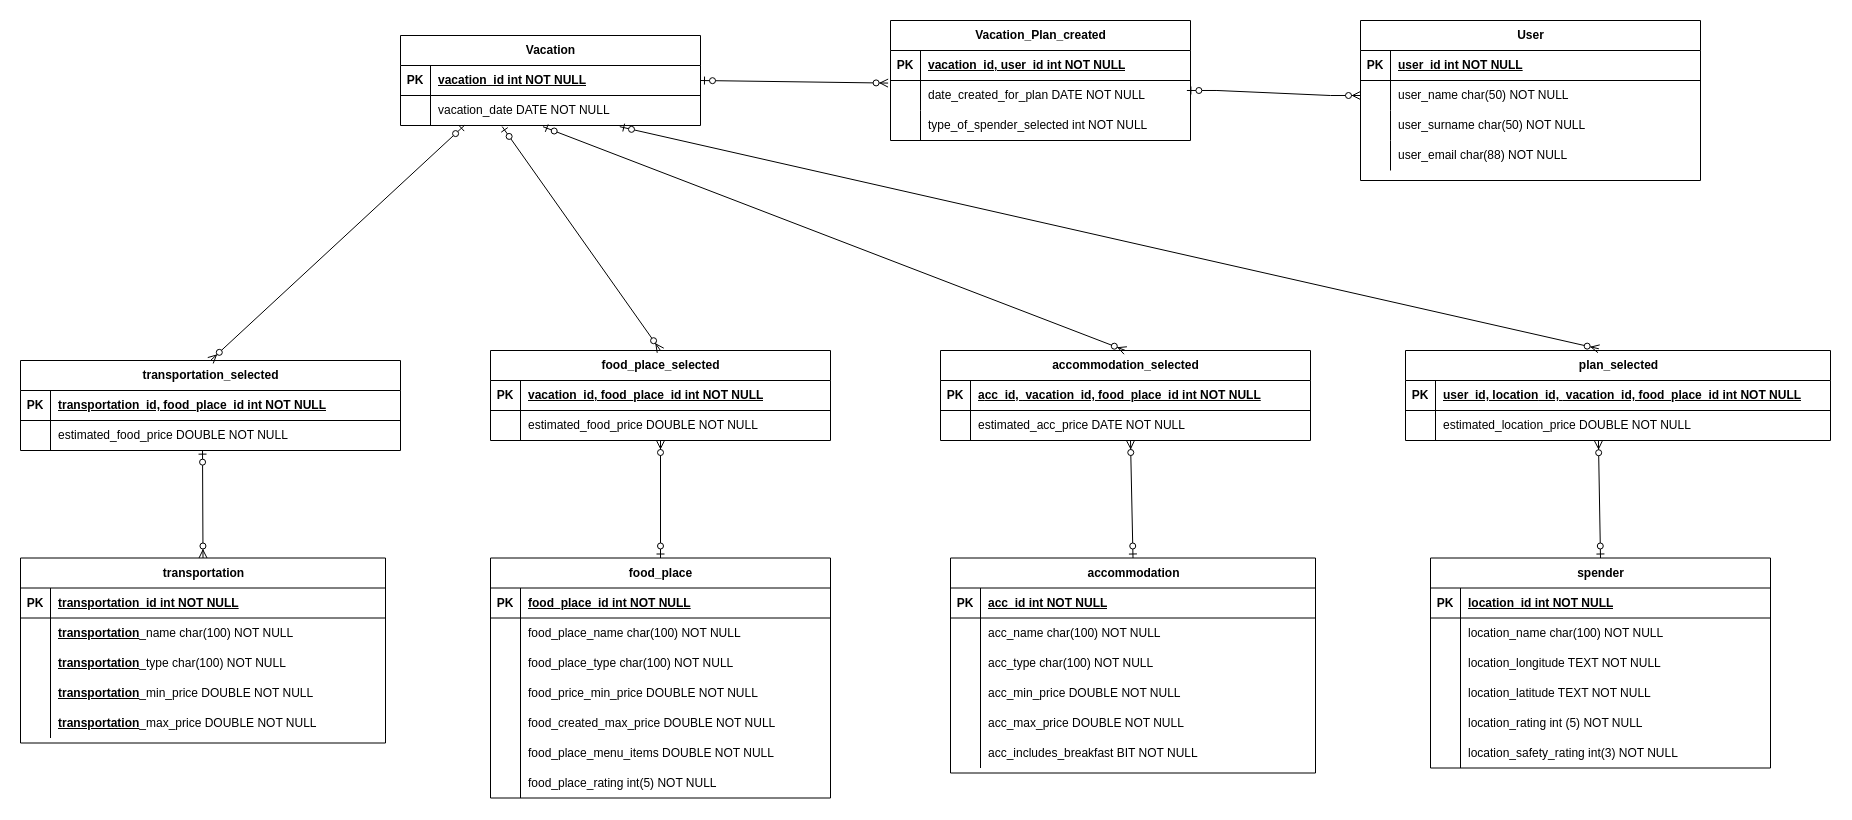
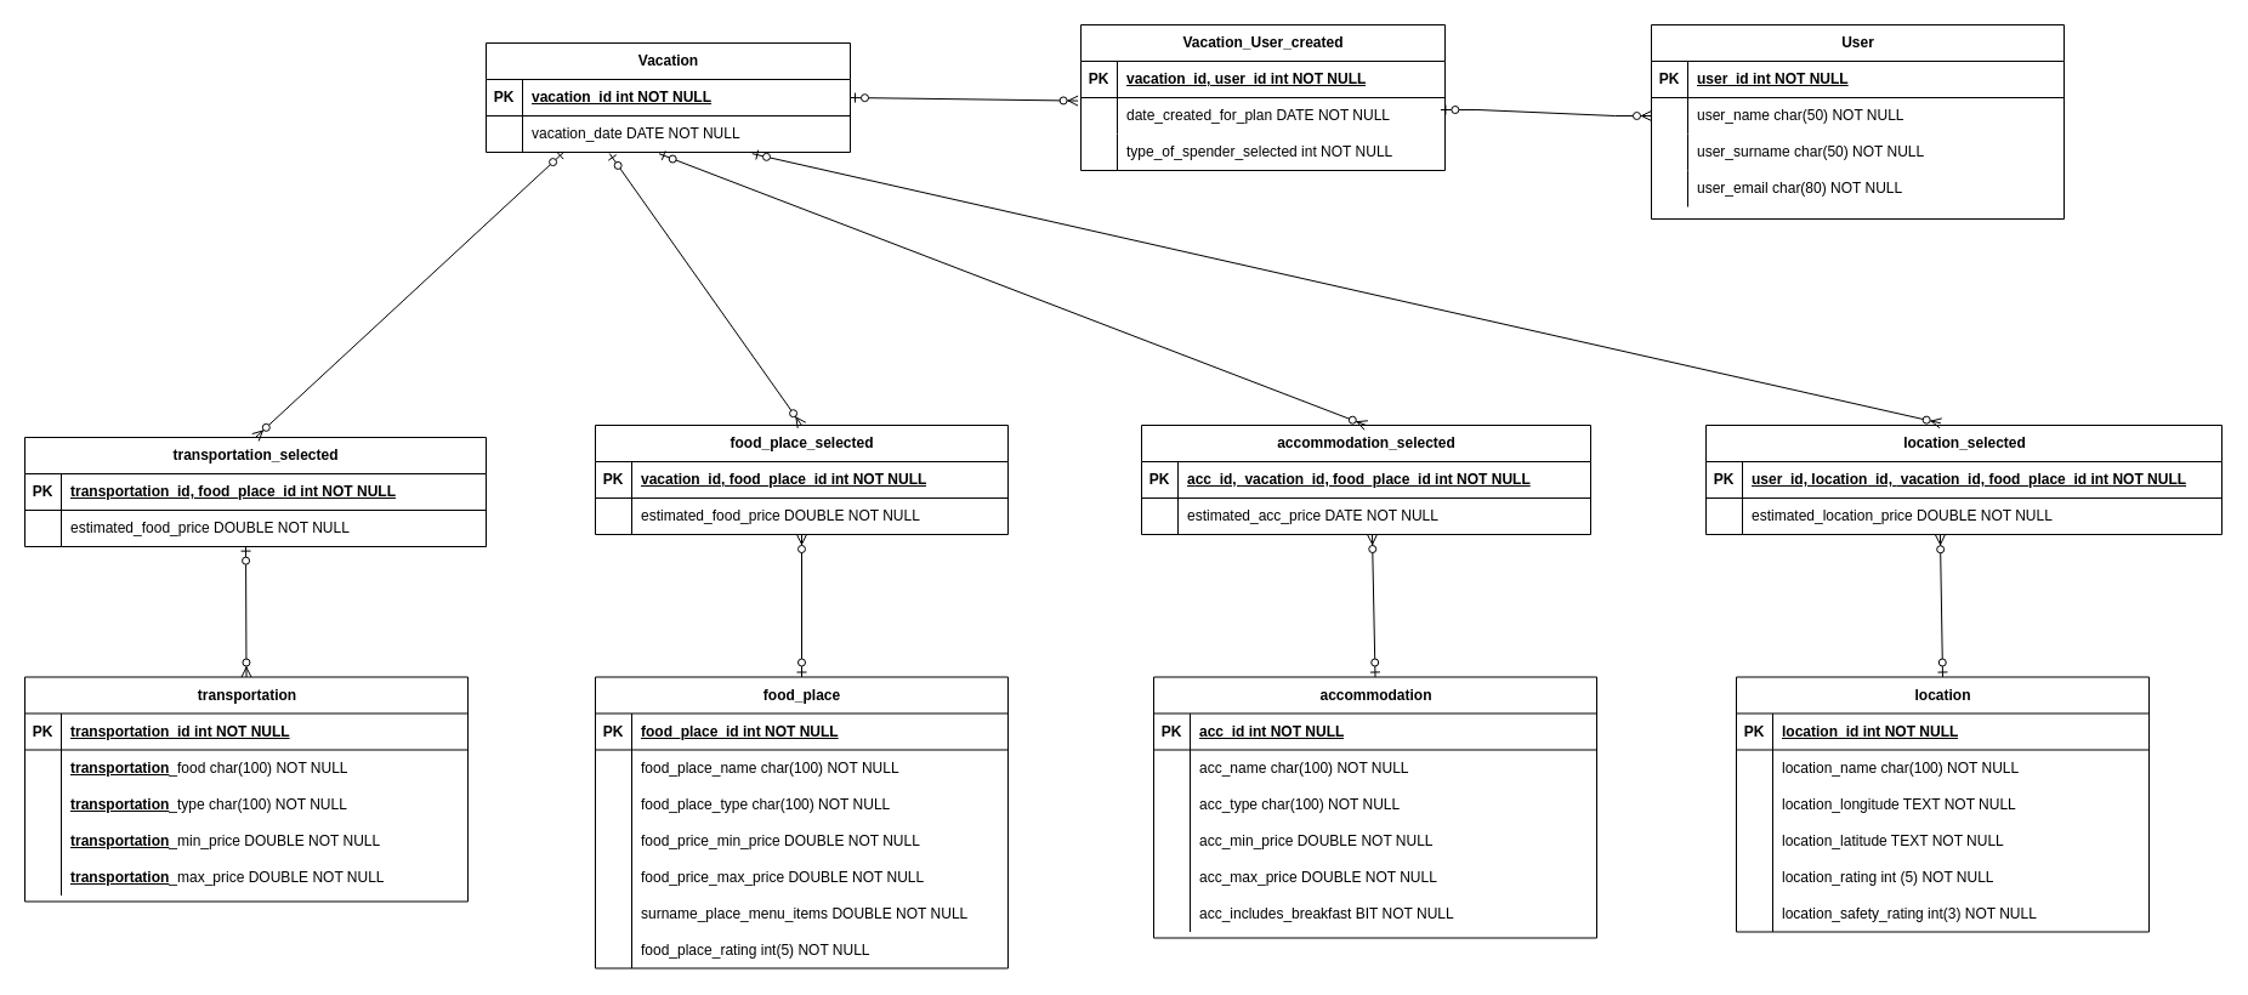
- <mxCell id="126" value="Vacation_Plan_created" style="shape=table;startSize=30;container=1;collapsible=1;childLayout=tableLayout;fixedRows=1;rowLines=0;fontStyle=1;align=center;resizeLast=1;html=1;" parent="1" vertex="1"><mxGeometry x="890" y="20" width="300" height="120" as="geometry" /></mxCell>
+ <mxCell id="126" value="Vacation_User_created" style="shape=table;startSize=30;container=1;collapsible=1;childLayout=tableLayout;fixedRows=1;rowLines=0;fontStyle=1;align=center;resizeLast=1;html=1;" parent="1" vertex="1"><mxGeometry x="890" y="20" width="300" height="120" as="geometry" /></mxCell>
- <mxCell id="14" value="user_email char(88) NOT NULL" style="shape=partialRectangle;connectable=0;fillColor=none;top=0;left=0;bottom=0;right=0;align=left;spacingLeft=6;overflow=hidden;whiteSpace=wrap;html=1;" parent="12" vertex="1"><mxGeometry x="30" width="310" height="30" as="geometry"><mxRectangle width="310" height="30" as="alternateBounds" /></mxGeometry></mxCell>
+ <mxCell id="14" value="user_email char(80) NOT NULL" style="shape=partialRectangle;connectable=0;fillColor=none;top=0;left=0;bottom=0;right=0;align=left;spacingLeft=6;overflow=hidden;whiteSpace=wrap;html=1;" parent="12" vertex="1"><mxGeometry x="30" width="310" height="30" as="geometry"><mxRectangle width="310" height="30" as="alternateBounds" /></mxGeometry></mxCell>
- <mxCell id="112" value="plan_selected" style="shape=table;startSize=30;container=1;collapsible=1;childLayout=tableLayout;fixedRows=1;rowLines=0;fontStyle=1;align=center;resizeLast=1;html=1;" parent="1" vertex="1"><mxGeometry x="1405" y="350" width="425" height="90" as="geometry" /></mxCell>
+ <mxCell id="112" value="location_selected" style="shape=table;startSize=30;container=1;collapsible=1;childLayout=tableLayout;fixedRows=1;rowLines=0;fontStyle=1;align=center;resizeLast=1;html=1;" parent="1" vertex="1"><mxGeometry x="1405" y="350" width="425" height="90" as="geometry" /></mxCell>
- <mxCell id="22" value="spender" style="shape=table;startSize=30;container=1;collapsible=1;childLayout=tableLayout;fixedRows=1;rowLines=0;fontStyle=1;align=center;resizeLast=1;html=1;" parent="1" vertex="1"><mxGeometry x="1430" y="557.5" width="340" height="210" as="geometry" /></mxCell>
+ <mxCell id="22" value="location" style="shape=table;startSize=30;container=1;collapsible=1;childLayout=tableLayout;fixedRows=1;rowLines=0;fontStyle=1;align=center;resizeLast=1;html=1;" parent="1" vertex="1"><mxGeometry x="1430" y="557.5" width="340" height="210" as="geometry" /></mxCell>
- <mxCell id="88" value="&lt;span style=&quot;font-weight: 700; text-decoration-line: underline;&quot;&gt;transportation&lt;/span&gt;_name char(100) NOT NULL" style="shape=partialRectangle;connectable=0;fillColor=none;top=0;left=0;bottom=0;right=0;align=left;spacingLeft=6;overflow=hidden;whiteSpace=wrap;html=1;" parent="86" vertex="1"><mxGeometry x="30" width="335" height="30" as="geometry"><mxRectangle width="335" height="30" as="alternateBounds" /></mxGeometry></mxCell>
+ <mxCell id="88" value="&lt;span style=&quot;font-weight: 700; text-decoration-line: underline;&quot;&gt;transportation&lt;/span&gt;_food char(100) NOT NULL" style="shape=partialRectangle;connectable=0;fillColor=none;top=0;left=0;bottom=0;right=0;align=left;spacingLeft=6;overflow=hidden;whiteSpace=wrap;html=1;" parent="86" vertex="1"><mxGeometry x="30" width="335" height="30" as="geometry"><mxRectangle width="335" height="30" as="alternateBounds" /></mxGeometry></mxCell>
- <mxCell id="75" value="food_created_max_price DOUBLE NOT NULL" style="shape=partialRectangle;connectable=0;fillColor=none;top=0;left=0;bottom=0;right=0;align=left;spacingLeft=6;overflow=hidden;whiteSpace=wrap;html=1;" parent="73" vertex="1"><mxGeometry x="30" width="310" height="30" as="geometry"><mxRectangle width="310" height="30" as="alternateBounds" /></mxGeometry></mxCell>
+ <mxCell id="75" value="food_price_max_price DOUBLE NOT NULL" style="shape=partialRectangle;connectable=0;fillColor=none;top=0;left=0;bottom=0;right=0;align=left;spacingLeft=6;overflow=hidden;whiteSpace=wrap;html=1;" parent="73" vertex="1"><mxGeometry x="30" width="310" height="30" as="geometry"><mxRectangle width="310" height="30" as="alternateBounds" /></mxGeometry></mxCell>
- <mxCell id="78" value="food_place_menu_items DOUBLE NOT NULL" style="shape=partialRectangle;connectable=0;fillColor=none;top=0;left=0;bottom=0;right=0;align=left;spacingLeft=6;overflow=hidden;whiteSpace=wrap;html=1;" parent="76" vertex="1"><mxGeometry x="30" width="310" height="30" as="geometry"><mxRectangle width="310" height="30" as="alternateBounds" /></mxGeometry></mxCell>
+ <mxCell id="78" value="surname_place_menu_items DOUBLE NOT NULL" style="shape=partialRectangle;connectable=0;fillColor=none;top=0;left=0;bottom=0;right=0;align=left;spacingLeft=6;overflow=hidden;whiteSpace=wrap;html=1;" parent="76" vertex="1"><mxGeometry x="30" width="310" height="30" as="geometry"><mxRectangle width="310" height="30" as="alternateBounds" /></mxGeometry></mxCell>
